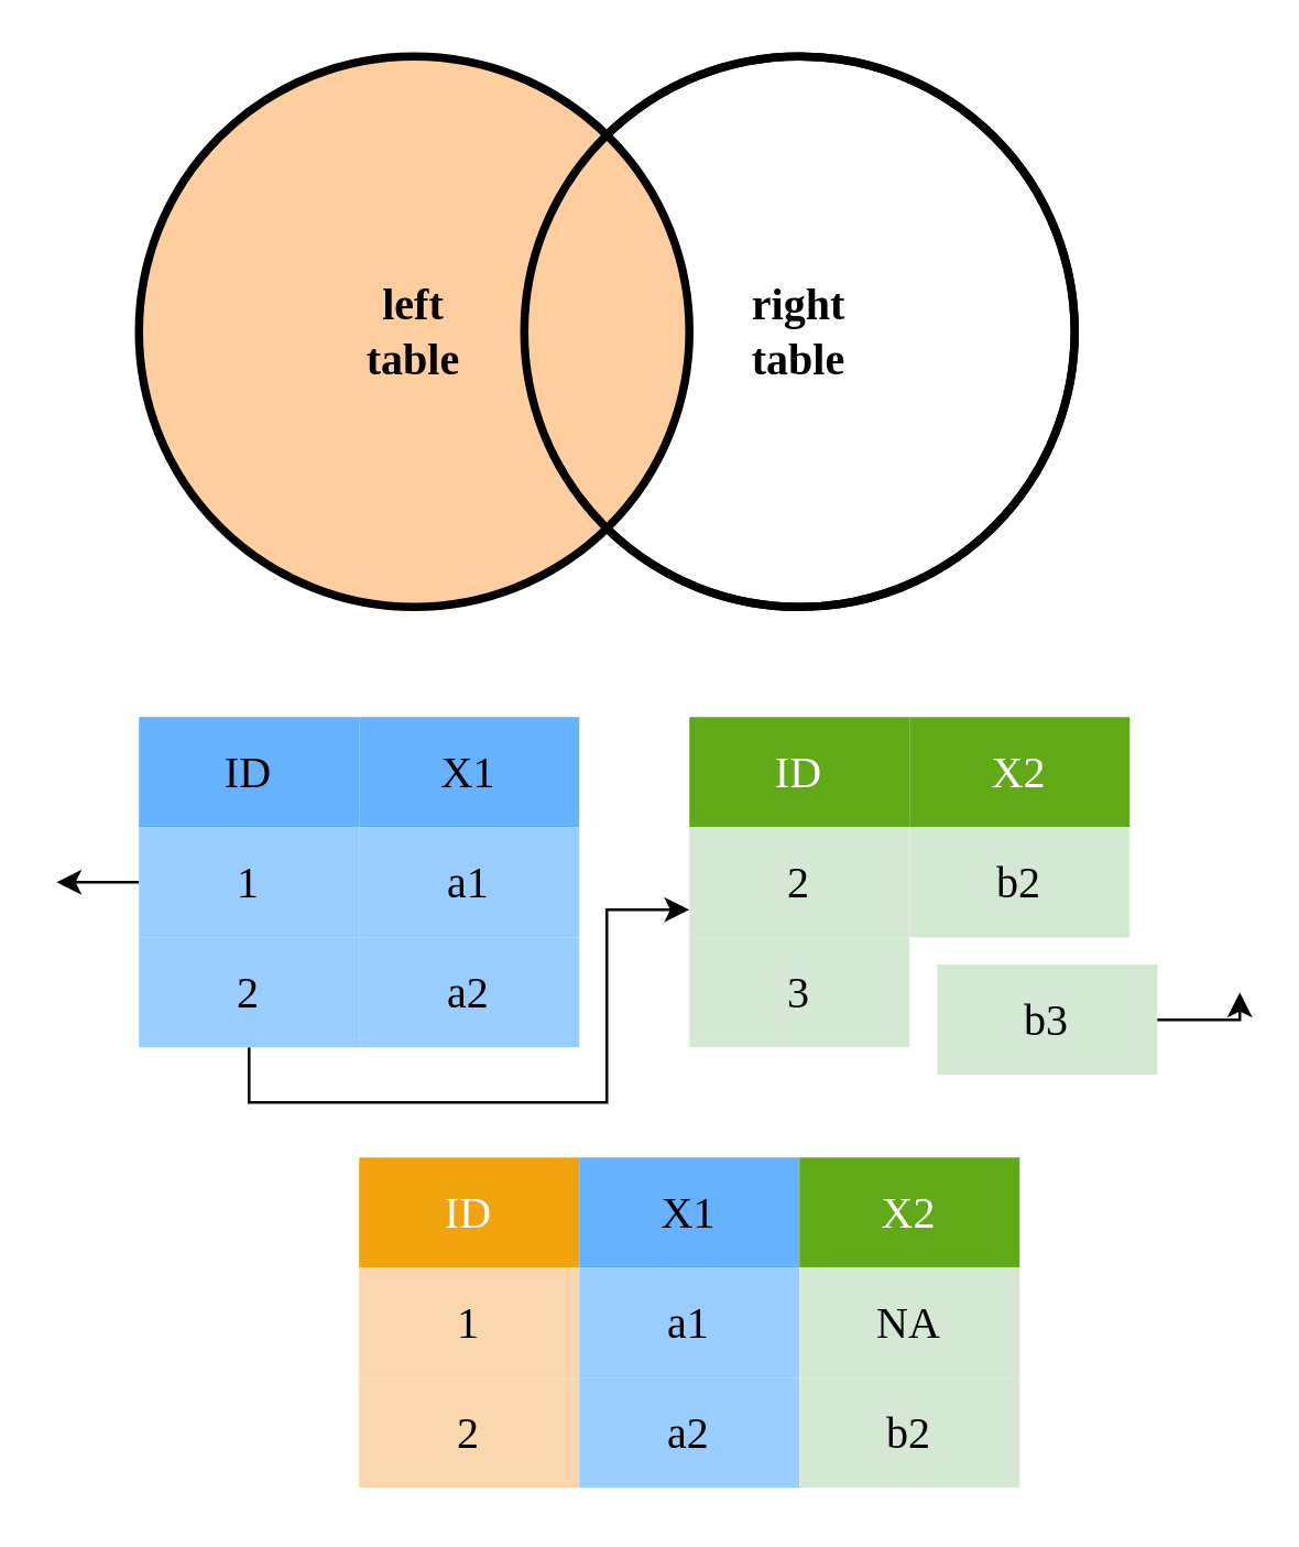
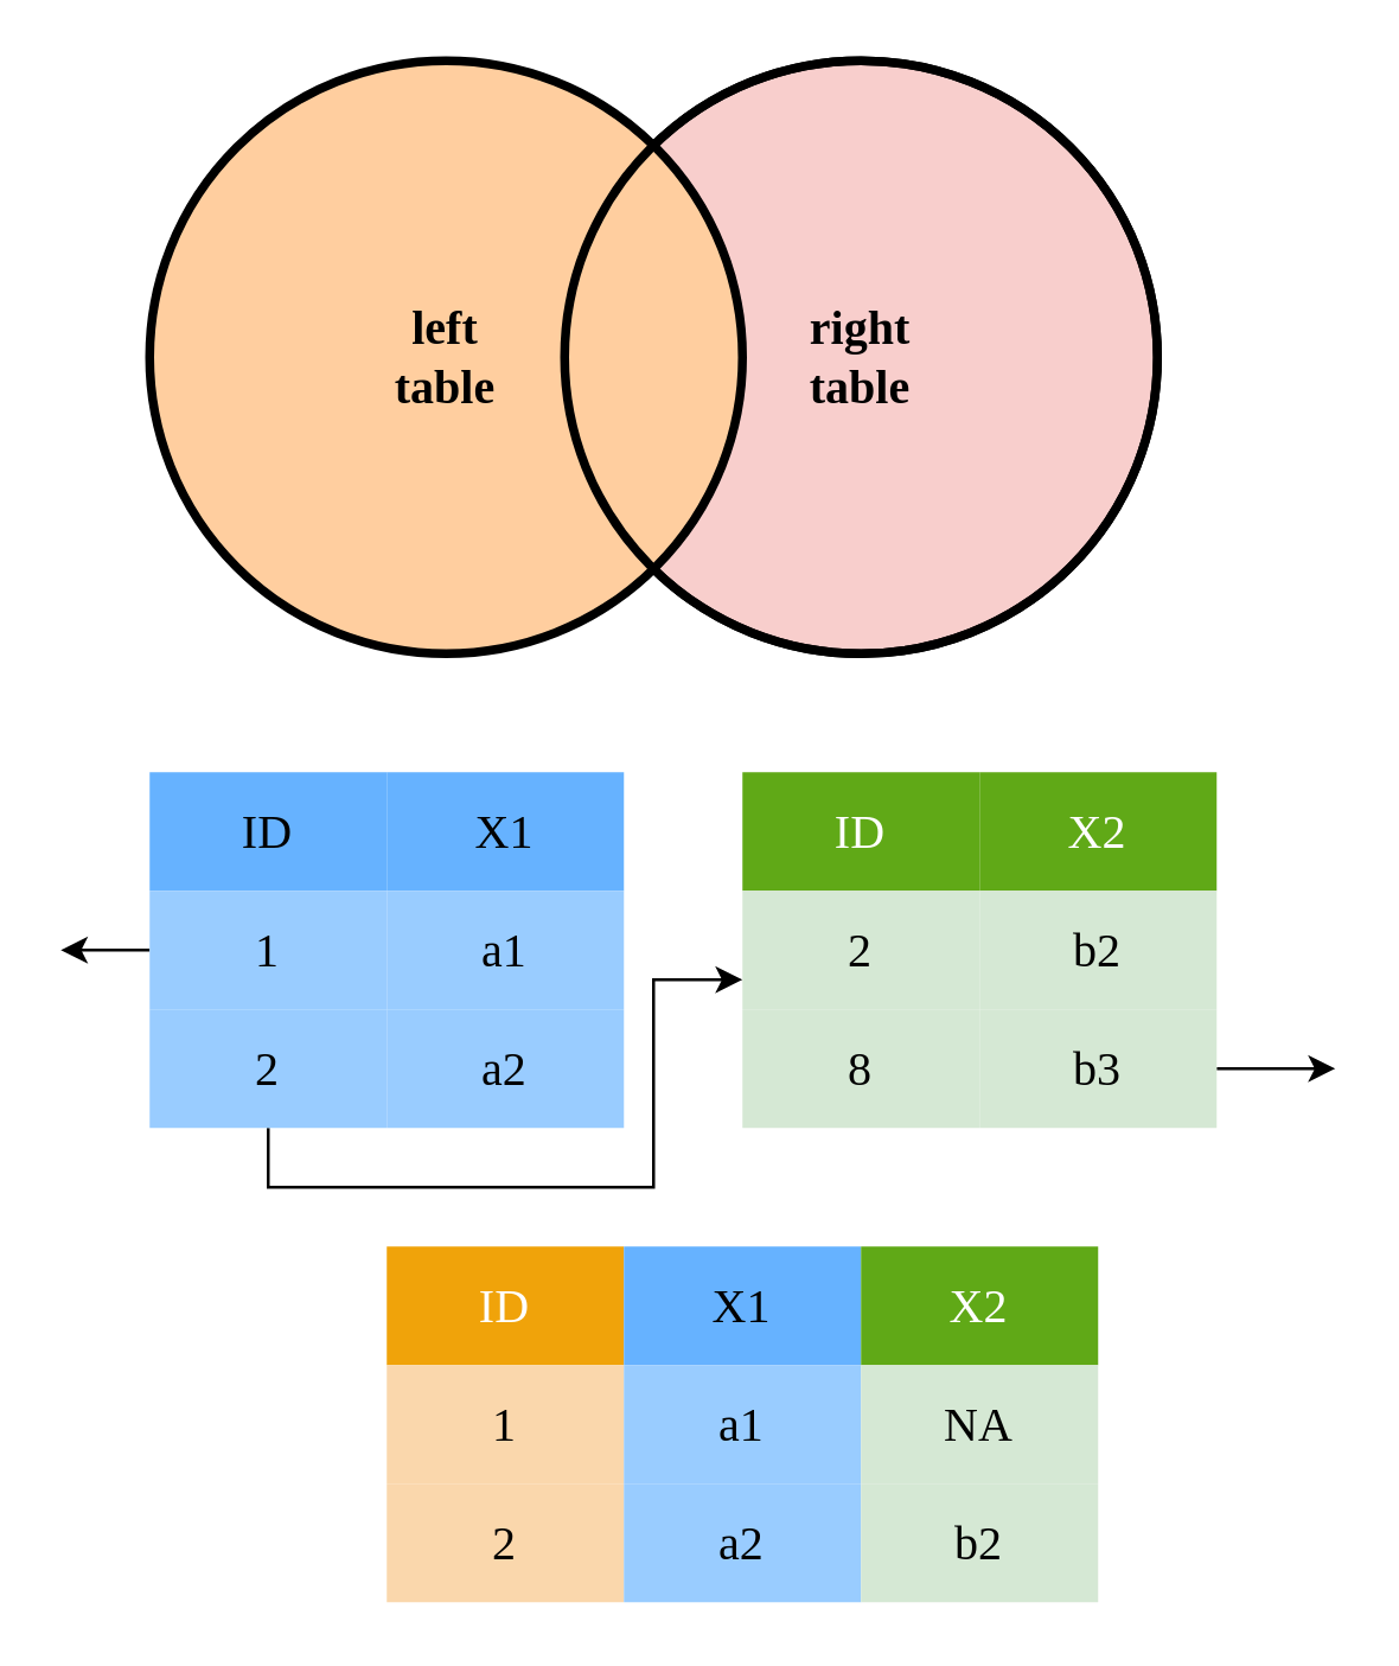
- <mxCell id="2" value="&lt;font style=&quot;font-size: 16px&quot; face=&quot;Verdana&quot;&gt;&lt;b&gt;right&lt;br&gt;table&lt;/b&gt;&lt;/font&gt;" style="ellipse;whiteSpace=wrap;html=1;aspect=fixed;strokeWidth=3;shadow=0;" parent="1" vertex="1"><mxGeometry x="190" y="20" width="200" height="200" as="geometry" /></mxCell>
+ <mxCell id="2" value="&lt;font style=&quot;font-size: 16px&quot; face=&quot;Verdana&quot;&gt;&lt;b&gt;right&lt;br&gt;table&lt;/b&gt;&lt;/font&gt;" style="ellipse;whiteSpace=wrap;html=1;aspect=fixed;strokeWidth=3;shadow=0;fillColor=#f8cecc;" parent="1" vertex="1"><mxGeometry x="190" y="20" width="200" height="200" as="geometry" /></mxCell>
- <mxCell id="16" value="&lt;font face=&quot;Verdana&quot; style=&quot;font-size: 16px&quot;&gt;3&lt;/font&gt;" style="rounded=0;whiteSpace=wrap;html=1;shadow=0;strokeWidth=3;fillColor=#d5e8d4;strokeColor=none;" parent="1" vertex="1"><mxGeometry x="250" y="340" width="80" height="40" as="geometry" /></mxCell>
+ <mxCell id="16" value="&lt;font face=&quot;Verdana&quot; style=&quot;font-size: 16px&quot;&gt;8&lt;/font&gt;" style="rounded=0;whiteSpace=wrap;html=1;shadow=0;strokeWidth=3;fillColor=#d5e8d4;strokeColor=none;" parent="1" vertex="1"><mxGeometry x="250" y="340" width="80" height="40" as="geometry" /></mxCell>
- <mxCell id="19" value="&lt;font face=&quot;Verdana&quot; style=&quot;font-size: 16px&quot;&gt;b3&lt;/font&gt;" style="rounded=0;whiteSpace=wrap;html=1;shadow=0;strokeWidth=3;fillColor=#d5e8d4;strokeColor=none;" parent="1" vertex="1"><mxGeometry x="340" y="350" width="80" height="40" as="geometry" /></mxCell>
+ <mxCell id="19" value="&lt;font face=&quot;Verdana&quot; style=&quot;font-size: 16px&quot;&gt;b3&lt;/font&gt;" style="rounded=0;whiteSpace=wrap;html=1;shadow=0;strokeWidth=3;fillColor=#d5e8d4;strokeColor=none;" parent="1" vertex="1"><mxGeometry x="330" y="340" width="80" height="40" as="geometry" /></mxCell>
